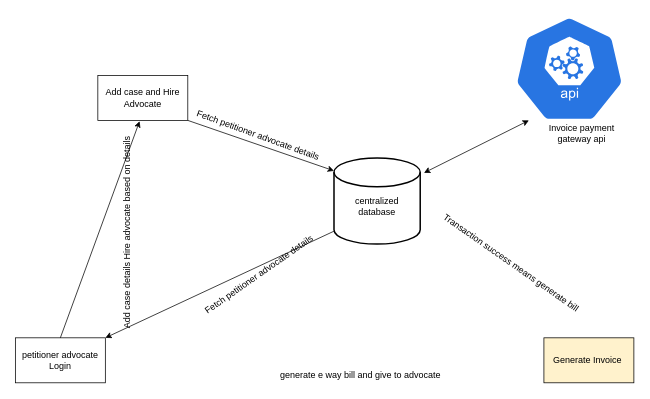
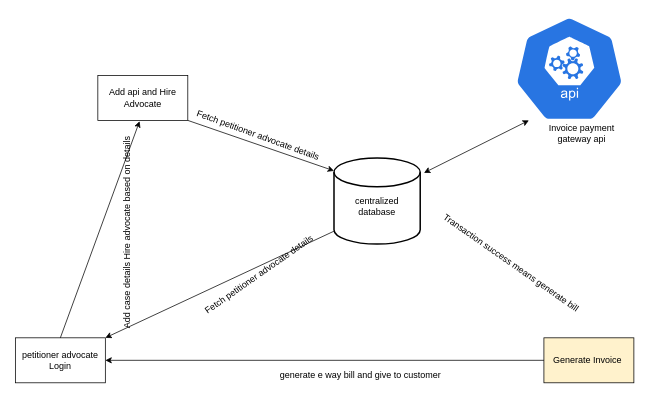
- <mxCell id="6" value="Add case and Hire Advocate" style="rounded=0;whiteSpace=wrap;html=1;" vertex="1" parent="1"><mxGeometry x="130" y="100" width="120" height="60" as="geometry" /></mxCell>
+ <mxCell id="6" value="Add api and Hire Advocate" style="rounded=0;whiteSpace=wrap;html=1;" vertex="1" parent="1"><mxGeometry x="130" y="100" width="120" height="60" as="geometry" /></mxCell>
+ <mxCell id="12" value="" style="endArrow=classic;html=1;exitX=0;exitY=0.5;exitDx=0;exitDy=0;entryX=1;entryY=0.5;entryDx=0;entryDy=0;" edge="1" parent="1" source="11" target="2"><mxGeometry width="50" height="50" relative="1" as="geometry"><mxPoint x="325" y="340" as="sourcePoint" /><mxPoint x="375" y="290" as="targetPoint" /></mxGeometry></mxCell>
- <mxCell id="13" value="&lt;span style=&quot;font-size: 12px&quot;&gt;&lt;span&gt;generate e way bill and give to advocate&lt;/span&gt;&lt;/span&gt;" style="text;html=1;align=center;verticalAlign=middle;resizable=0;points=[];autosize=1;fontStyle=0" vertex="1" parent="1"><mxGeometry x="365" y="490" width="230" height="20" as="geometry" /></mxCell>
+ <mxCell id="13" value="&lt;span style=&quot;font-size: 12px&quot;&gt;&lt;span&gt;generate e way bill and give to customer&lt;/span&gt;&lt;/span&gt;" style="text;html=1;align=center;verticalAlign=middle;resizable=0;points=[];autosize=1;fontStyle=0" vertex="1" parent="1"><mxGeometry x="365" y="490" width="230" height="20" as="geometry" /></mxCell>
